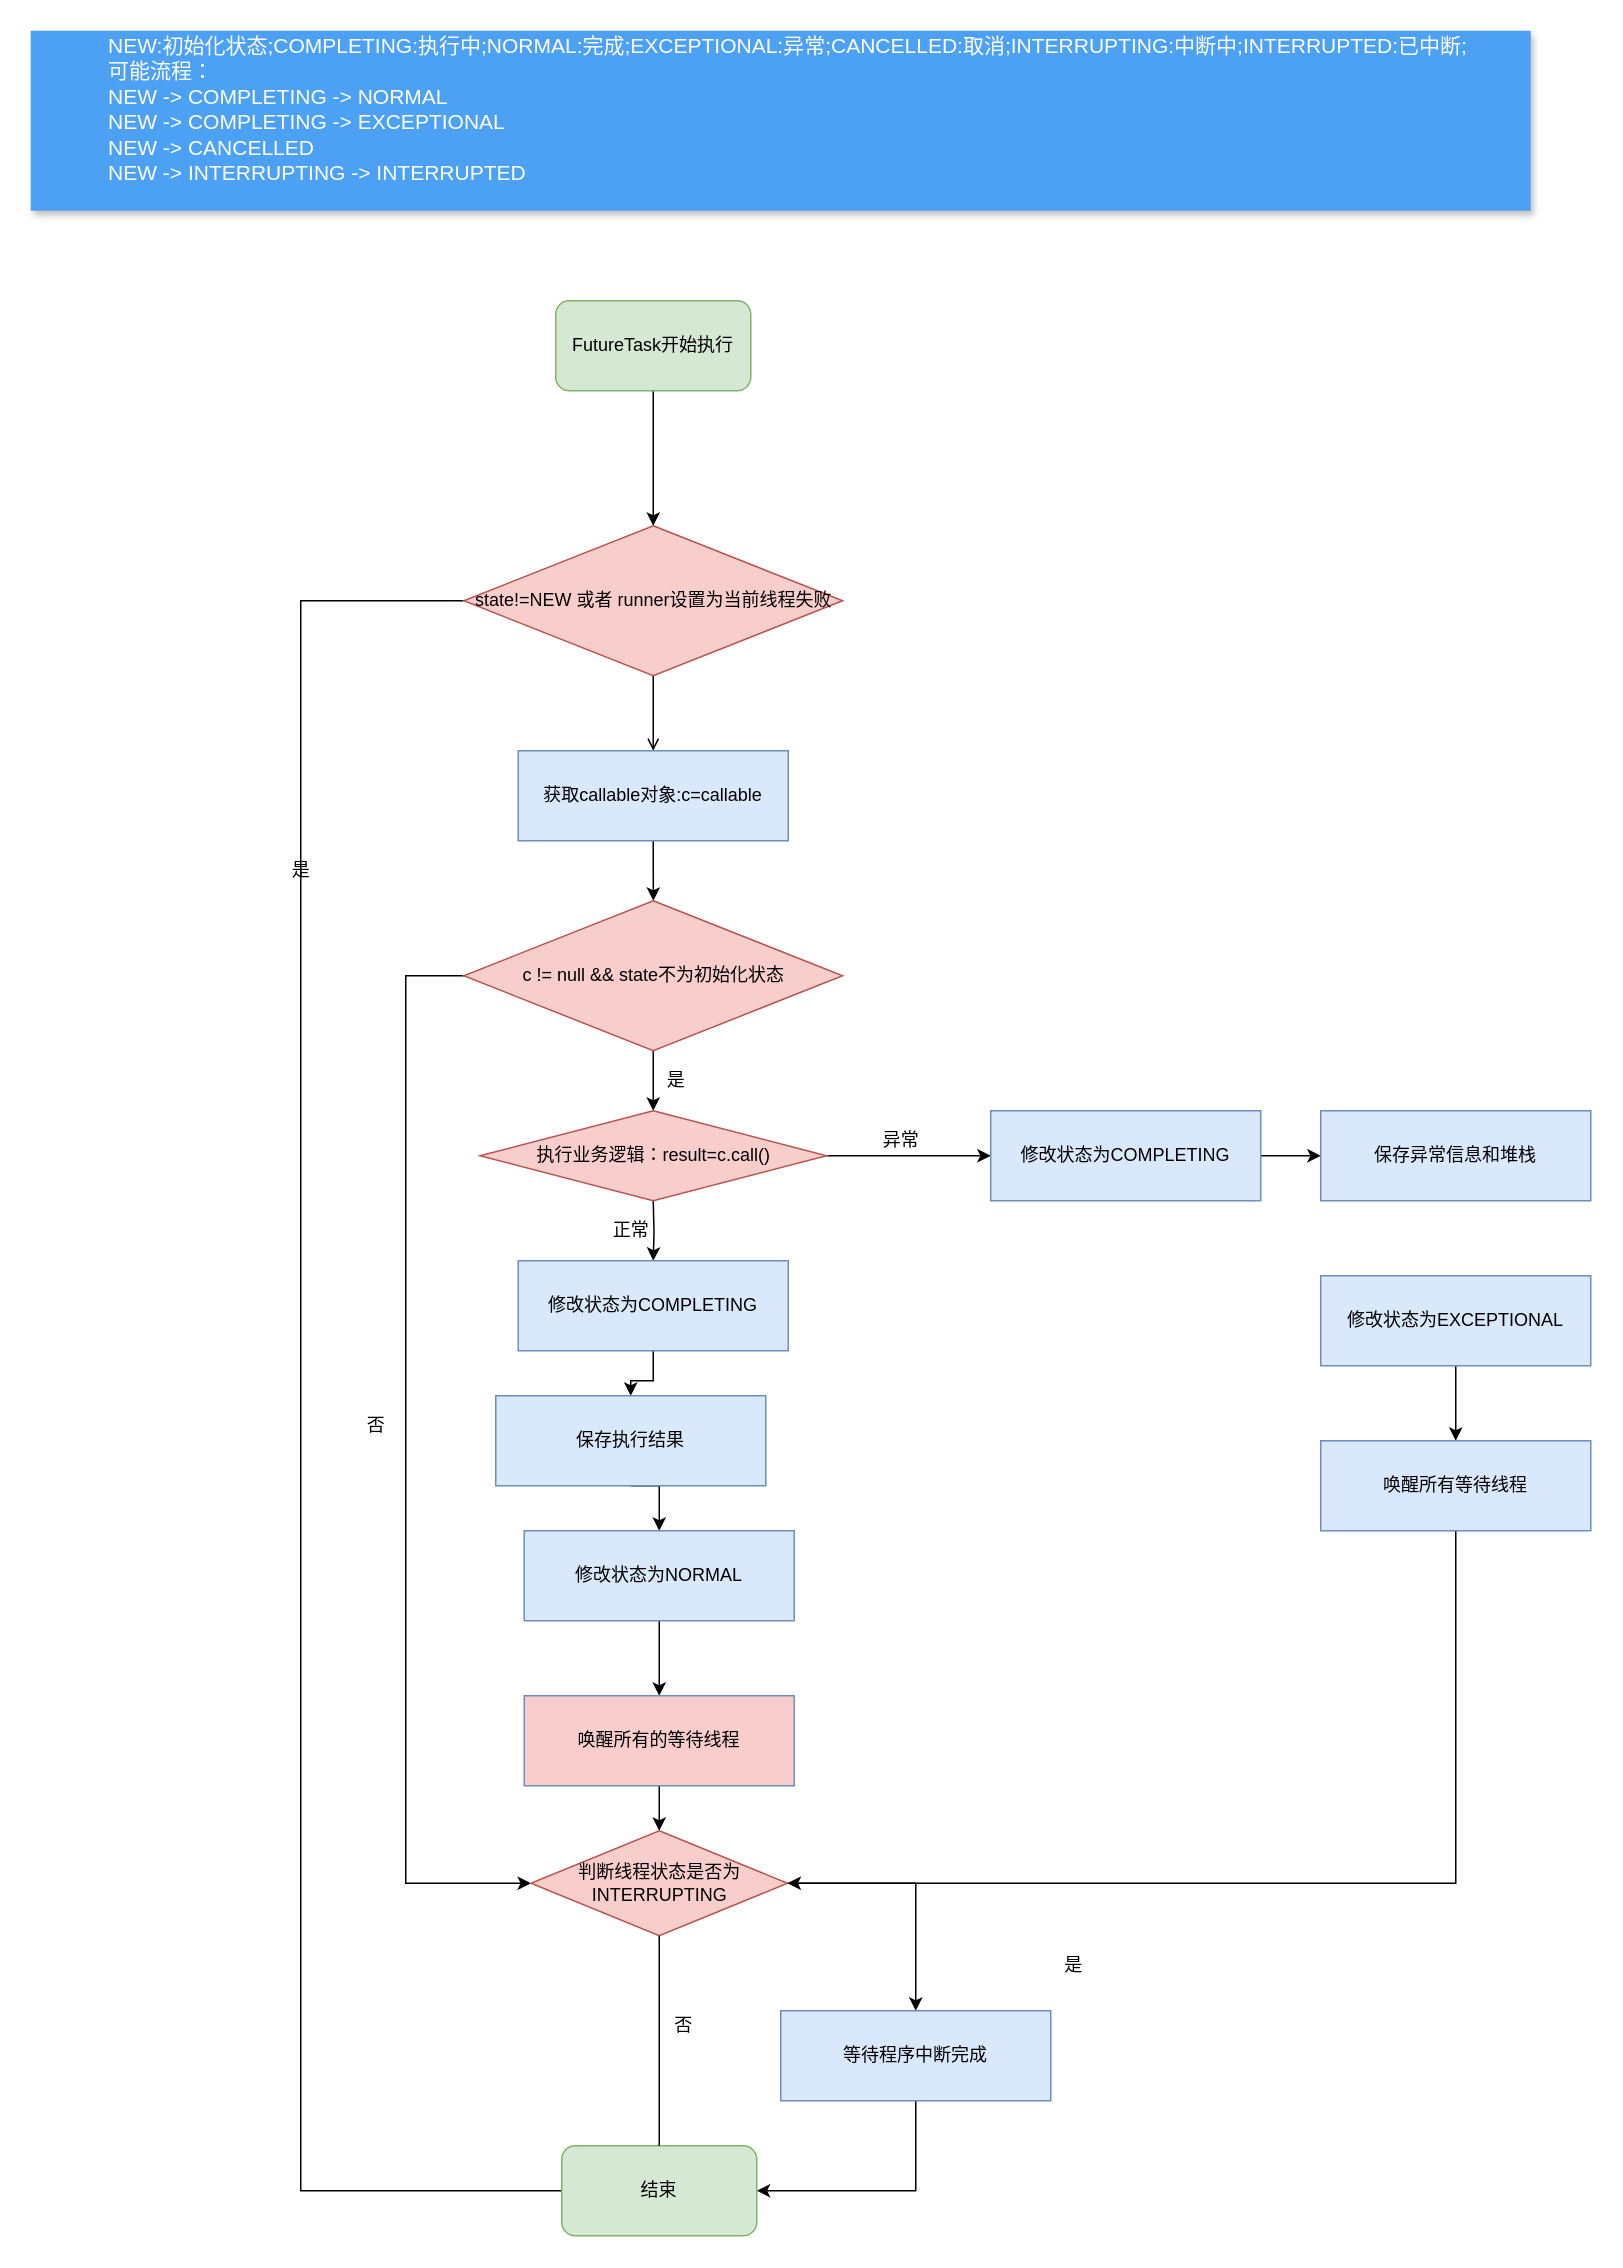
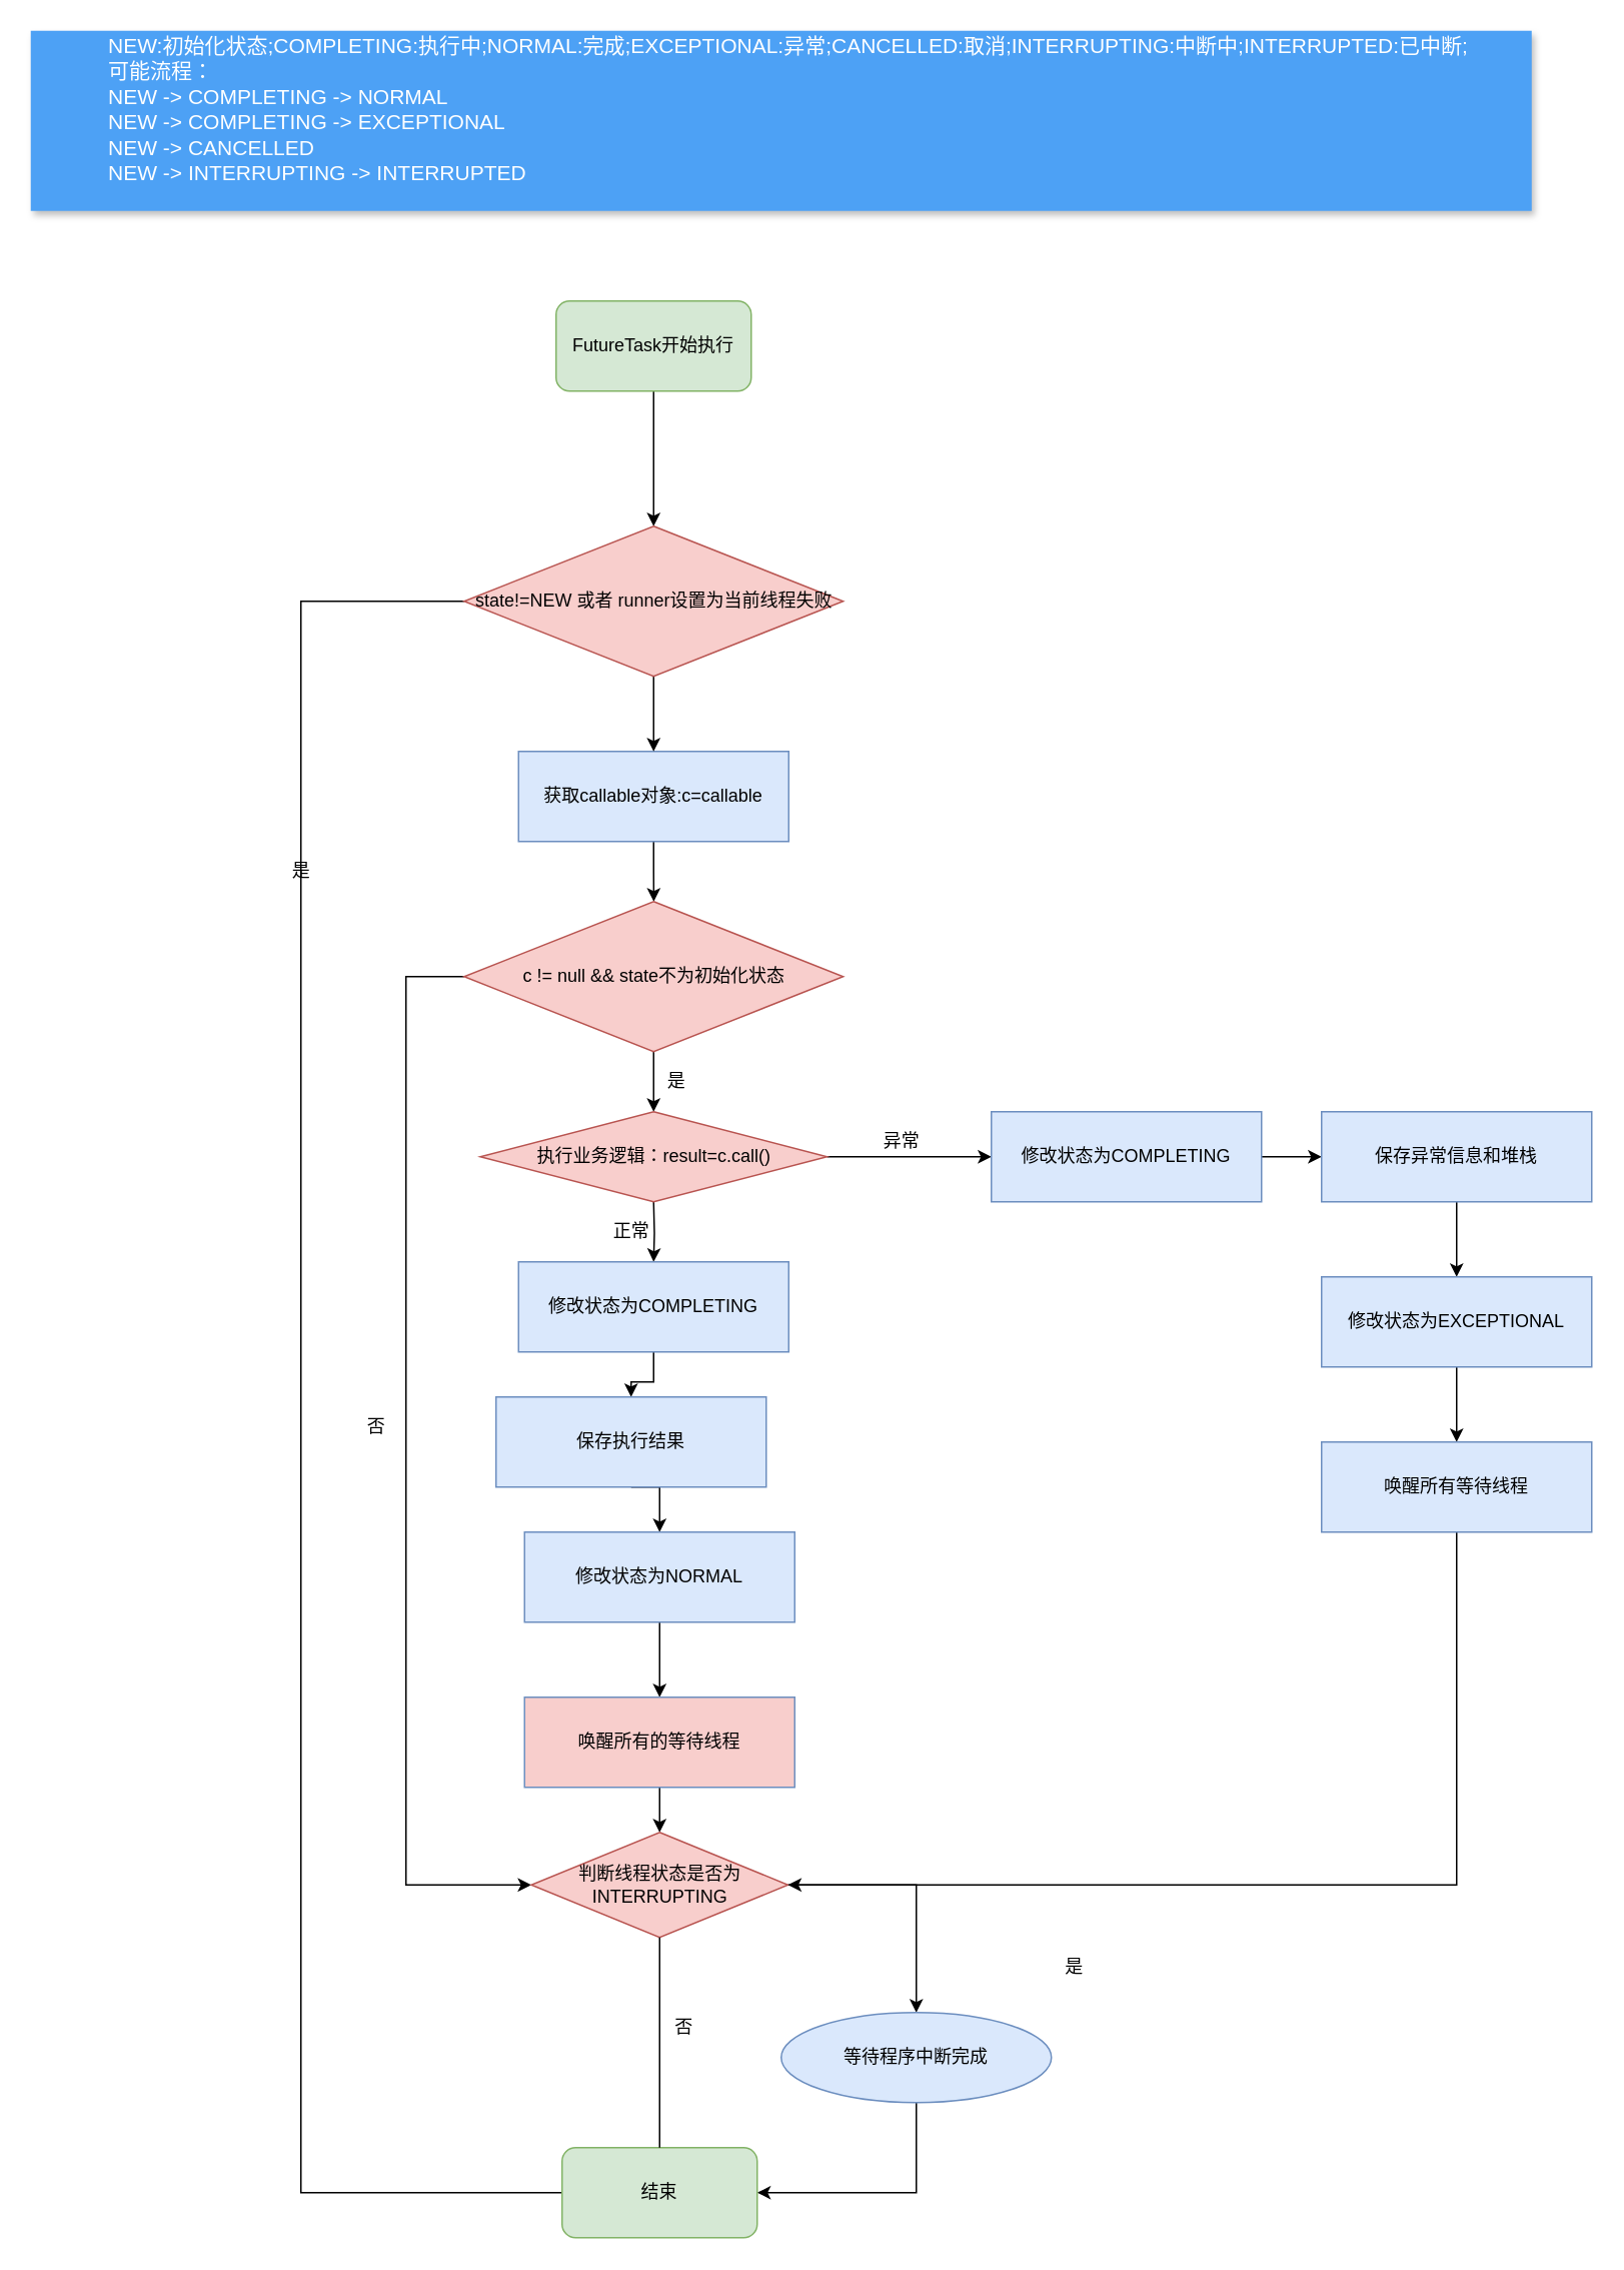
- <mxCell id="7" style="edgeStyle=orthogonalEdgeStyle;rounded=0;orthogonalLoop=1;jettySize=auto;html=1;exitX=0.5;exitY=1;exitDx=0;exitDy=0;entryX=0.5;entryY=0;entryDx=0;entryDy=0;endArrow=open;" edge="1" parent="1" source="8" target="5"><mxGeometry relative="1" as="geometry" /></mxCell>
+ <mxCell id="7" style="edgeStyle=orthogonalEdgeStyle;rounded=0;orthogonalLoop=1;jettySize=auto;html=1;exitX=0.5;exitY=1;exitDx=0;exitDy=0;entryX=0.5;entryY=0;entryDx=0;entryDy=0;" edge="1" parent="1" source="8" target="5"><mxGeometry relative="1" as="geometry" /></mxCell>
+ <mxCell id="35" style="edgeStyle=orthogonalEdgeStyle;rounded=0;orthogonalLoop=1;jettySize=auto;html=1;exitX=0.5;exitY=1;exitDx=0;exitDy=0;entryX=0.5;entryY=0;entryDx=0;entryDy=0;" edge="1" parent="1" source="36" target="38"><mxGeometry relative="1" as="geometry" /></mxCell>
- <mxCell id="27" value="等待程序中断完成" style="rounded=0;whiteSpace=wrap;html=1;fillColor=#dae8fc;strokeColor=#6c8ebf;" vertex="1" parent="1"><mxGeometry x="520" y="1340" width="180" height="60" as="geometry" /></mxCell>
+ <mxCell id="27" value="等待程序中断完成" style="ellipse;whiteSpace=wrap;html=1;fillColor=#dae8fc;strokeColor=#6c8ebf;" vertex="1" parent="1"><mxGeometry x="520" y="1340" width="180" height="60" as="geometry" /></mxCell>
